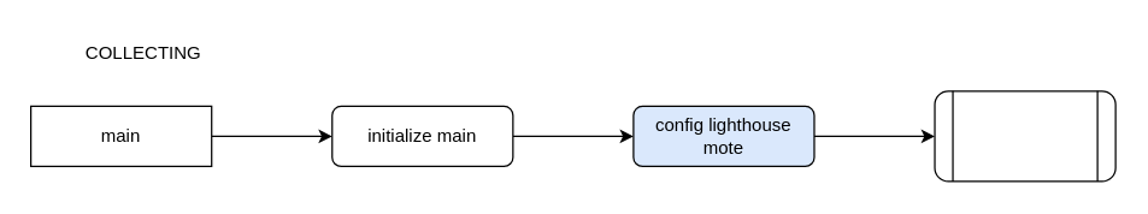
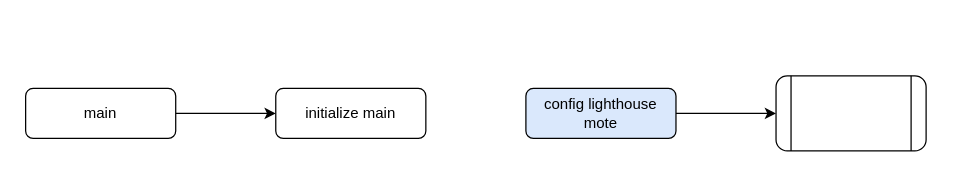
- <mxCell id="8" value="COLLECTING" style="text;html=1;align=center;verticalAlign=middle;whiteSpace=wrap;rounded=0;" parent="1" vertex="1"><mxGeometry x="20" y="20" width="150" height="30" as="geometry" /></mxCell>
- <mxCell id="3" value="main" style="whiteSpace=wrap;html=1;fontSize=12;glass=0;strokeWidth=1;shadow=0;rounded=0;" parent="1" vertex="1"><mxGeometry x="20" y="70" width="120" height="40" as="geometry" /></mxCell>
+ <mxCell id="3" value="main" style="rounded=1;whiteSpace=wrap;html=1;fontSize=12;glass=0;strokeWidth=1;shadow=0;" parent="1" vertex="1"><mxGeometry x="20" y="70" width="120" height="40" as="geometry" /></mxCell>
- <mxCell id="4" value="" style="edgeStyle=orthogonalEdgeStyle;rounded=0;orthogonalLoop=1;jettySize=auto;html=1;" parent="1" source="5" target="7" edge="1"><mxGeometry relative="1" as="geometry" /></mxCell>
